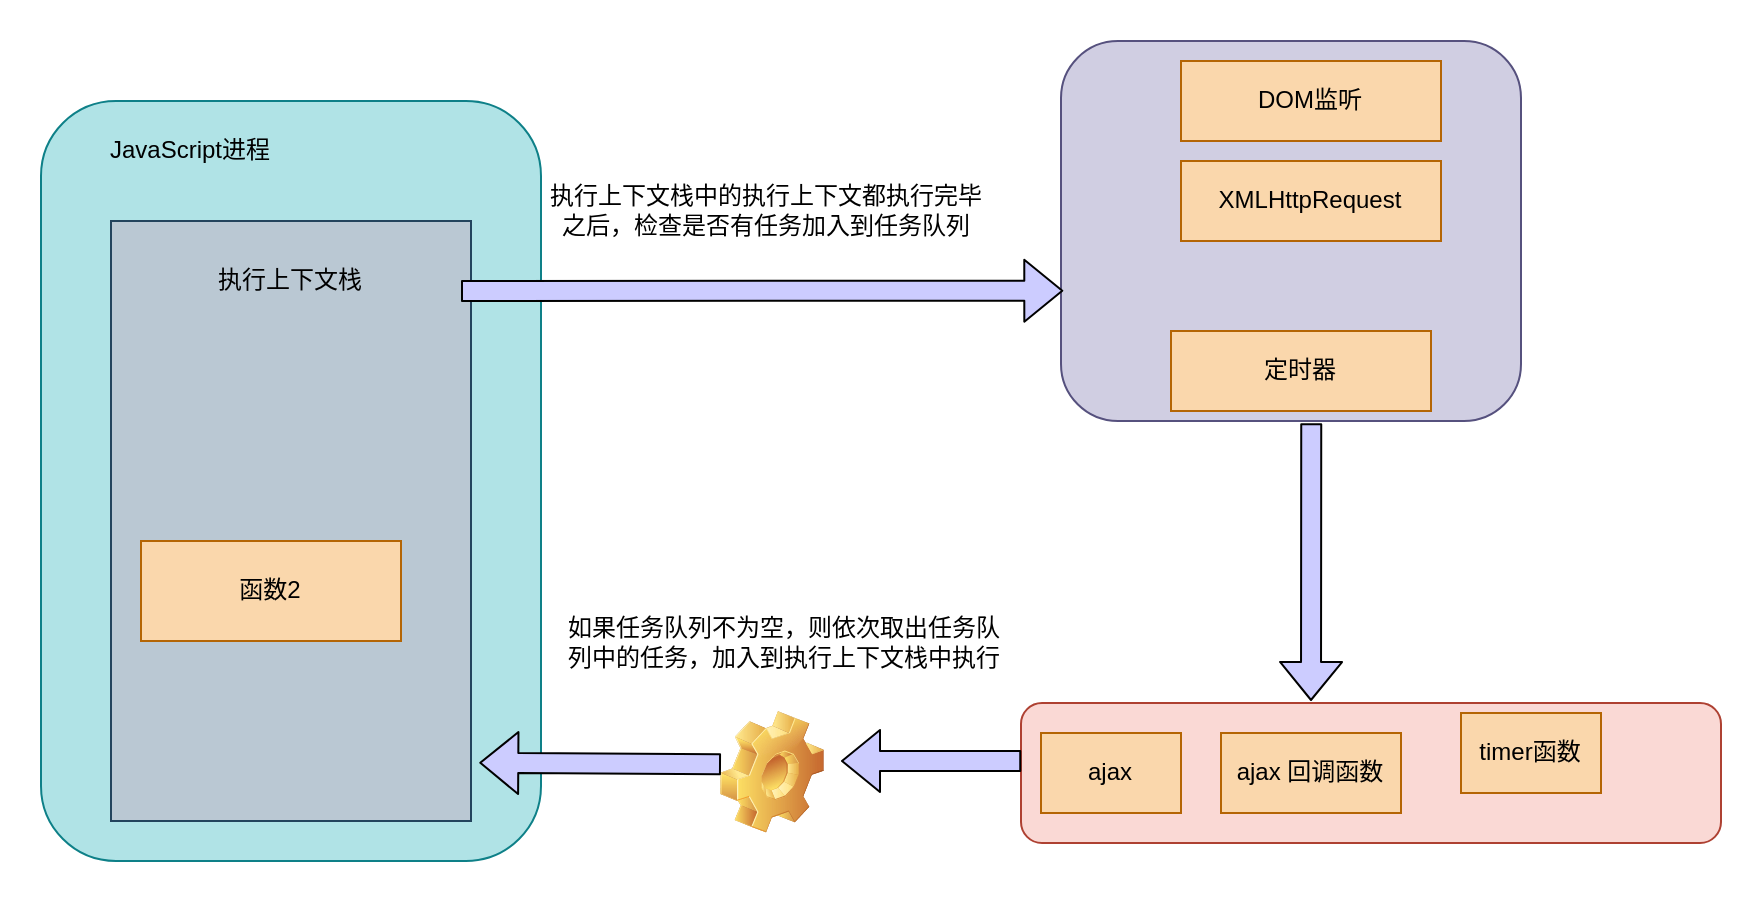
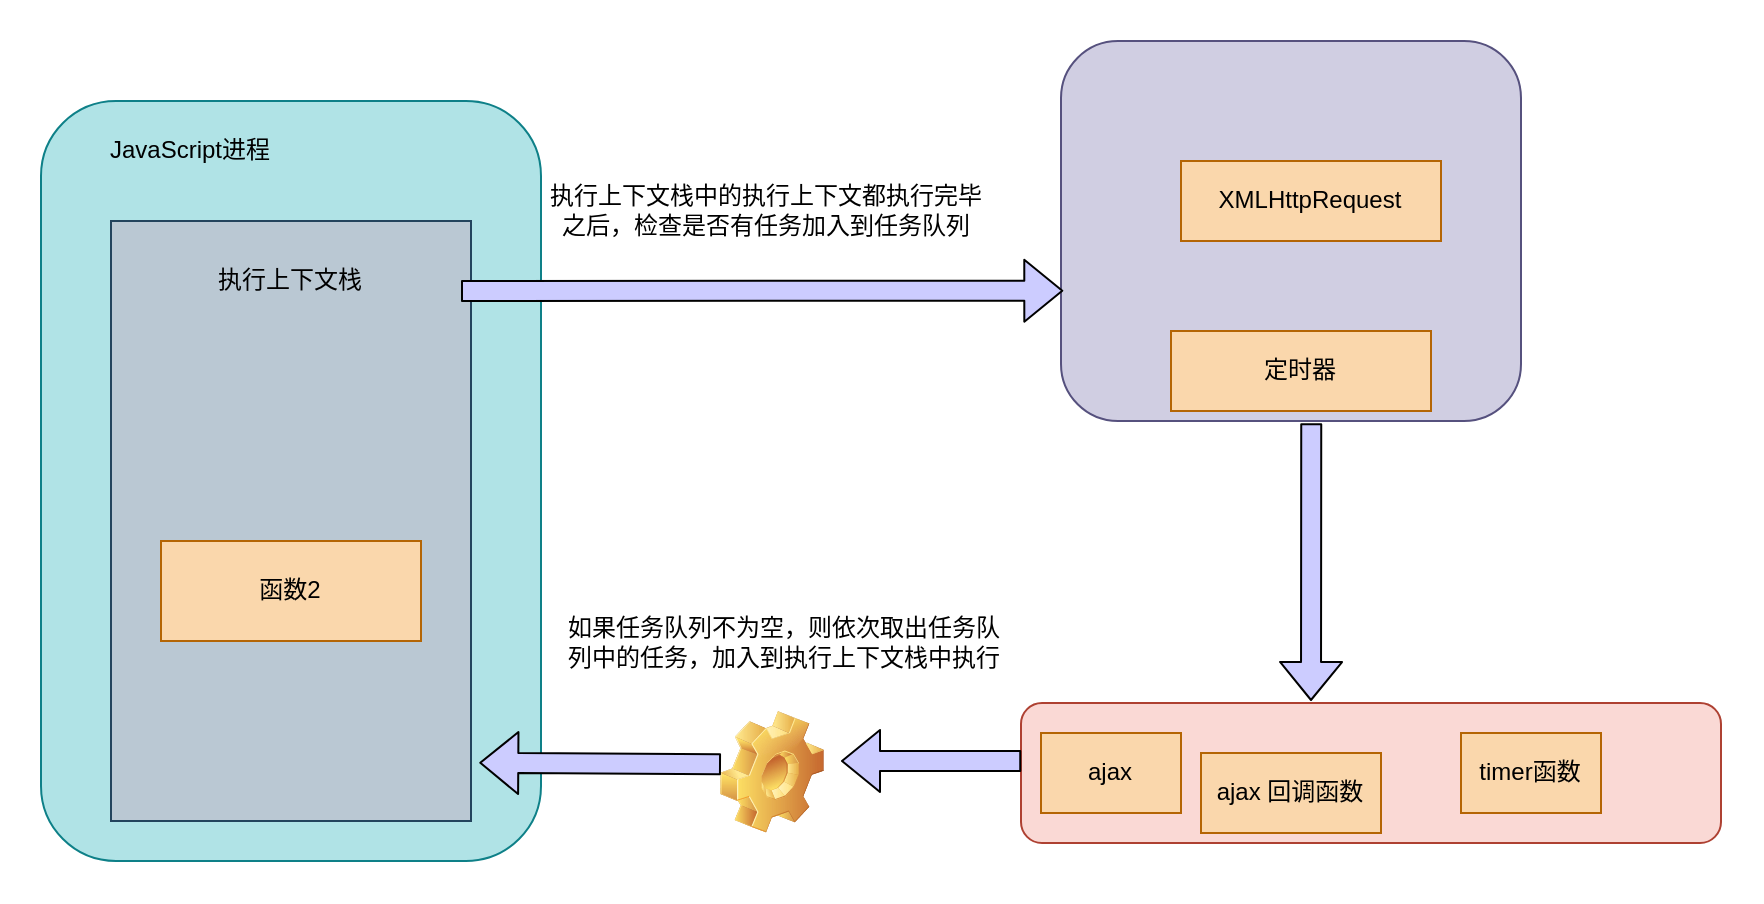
- <mxCell id="9" value="DOM监听" style="rounded=0;whiteSpace=wrap;html=1;strokeColor=#b46504;fillColor=#fad7ac;fontColor=#000000;" vertex="1" parent="1"><mxGeometry x="590" y="30" width="130" height="40" as="geometry" /></mxCell>
- <mxCell id="7" value="函数2" style="rounded=0;whiteSpace=wrap;html=1;strokeColor=#b46504;fillColor=#fad7ac;fontColor=#000000;" vertex="1" parent="1"><mxGeometry x="70" y="270" width="130" height="50" as="geometry" /></mxCell>
+ <mxCell id="7" value="函数2" style="rounded=0;whiteSpace=wrap;html=1;strokeColor=#b46504;fillColor=#fad7ac;fontColor=#000000;" vertex="1" parent="1"><mxGeometry x="80" y="270" width="130" height="50" as="geometry" /></mxCell>
- <mxCell id="15" value="timer函数" style="rounded=0;whiteSpace=wrap;html=1;strokeColor=#b46504;fillColor=#fad7ac;fontColor=#000000;" vertex="1" parent="1"><mxGeometry x="730" y="356" width="70" height="40" as="geometry" /></mxCell>
+ <mxCell id="15" value="timer函数" style="rounded=0;whiteSpace=wrap;html=1;strokeColor=#b46504;fillColor=#fad7ac;fontColor=#000000;" vertex="1" parent="1"><mxGeometry x="730" y="366" width="70" height="40" as="geometry" /></mxCell>
- <mxCell id="14" value="ajax 回调函数" style="rounded=0;whiteSpace=wrap;html=1;strokeColor=#b46504;fillColor=#fad7ac;fontColor=#000000;" vertex="1" parent="1"><mxGeometry x="610" y="366" width="90" height="40" as="geometry" /></mxCell>
+ <mxCell id="14" value="ajax 回调函数" style="rounded=0;whiteSpace=wrap;html=1;strokeColor=#b46504;fillColor=#fad7ac;fontColor=#000000;" vertex="1" parent="1"><mxGeometry x="600" y="376" width="90" height="40" as="geometry" /></mxCell>
